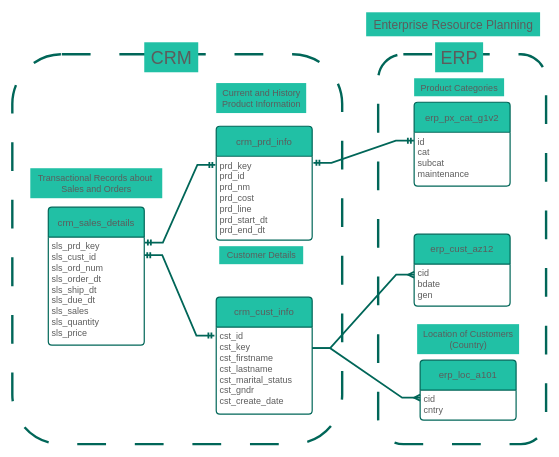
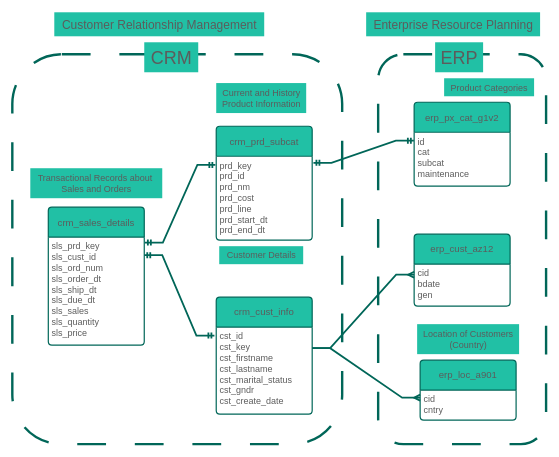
+ <mxCell id="28" value="&lt;font style=&quot;font-size: 20px;&quot;&gt;Customer Relationship Management&lt;/font&gt;" style="text;html=1;align=center;verticalAlign=middle;resizable=0;points=[];autosize=1;strokeColor=none;fillColor=#21C0A5;labelBackgroundColor=none;fontColor=#5C5C5C;" vertex="1" parent="1"><mxGeometry x="90" y="20" width="350" height="40" as="geometry" /></mxCell>
- <mxCell id="22" value="&lt;div&gt;&lt;font style=&quot;font-size: 15px;&quot;&gt;Product Categories&lt;/font&gt;&lt;/div&gt;" style="text;html=1;align=center;verticalAlign=middle;resizable=0;points=[];autosize=1;strokeColor=none;fillColor=#21C0A5;labelBackgroundColor=none;fontColor=#5C5C5C;" vertex="1" parent="1"><mxGeometry x="690" y="130" width="150" height="30" as="geometry" /></mxCell>
+ <mxCell id="22" value="&lt;div&gt;&lt;font style=&quot;font-size: 15px;&quot;&gt;Product Categories&lt;/font&gt;&lt;/div&gt;" style="text;html=1;align=center;verticalAlign=middle;resizable=0;points=[];autosize=1;strokeColor=none;fillColor=#21C0A5;labelBackgroundColor=none;fontColor=#5C5C5C;" vertex="1" parent="1"><mxGeometry x="740" y="130" width="150" height="30" as="geometry" /></mxCell>
- <mxCell id="4" value="&lt;div&gt;&lt;font style=&quot;font-size: 16px;&quot;&gt;crm_prd_info&lt;/font&gt;&lt;/div&gt;" style="swimlane;childLayout=stackLayout;horizontal=1;startSize=50;horizontalStack=0;rounded=1;fontSize=14;fontStyle=0;strokeWidth=2;resizeParent=0;resizeLast=1;shadow=0;dashed=0;align=center;arcSize=4;whiteSpace=wrap;html=1;swimlaneFillColor=default;labelBackgroundColor=none;fillColor=#21C0A5;strokeColor=#006658;fontColor=#5C5C5C;" vertex="1" parent="1"><mxGeometry x="360" y="210" width="160" height="190" as="geometry" /></mxCell>
+ <mxCell id="4" value="&lt;div&gt;&lt;font style=&quot;font-size: 16px;&quot;&gt;crm_prd_subcat&lt;/font&gt;&lt;/div&gt;" style="swimlane;childLayout=stackLayout;horizontal=1;startSize=50;horizontalStack=0;rounded=1;fontSize=14;fontStyle=0;strokeWidth=2;resizeParent=0;resizeLast=1;shadow=0;dashed=0;align=center;arcSize=4;whiteSpace=wrap;html=1;swimlaneFillColor=default;labelBackgroundColor=none;fillColor=#21C0A5;strokeColor=#006658;fontColor=#5C5C5C;" vertex="1" parent="1"><mxGeometry x="360" y="210" width="160" height="190" as="geometry" /></mxCell>
- <mxCell id="12" value="&lt;font style=&quot;font-size: 16px;&quot;&gt;erp_loc_a101&lt;/font&gt;" style="swimlane;childLayout=stackLayout;horizontal=1;startSize=50;horizontalStack=0;rounded=1;fontSize=14;fontStyle=0;strokeWidth=2;resizeParent=0;resizeLast=1;shadow=0;dashed=0;align=center;arcSize=4;whiteSpace=wrap;html=1;swimlaneFillColor=default;labelBackgroundColor=none;fillColor=#21C0A5;strokeColor=#006658;fontColor=#5C5C5C;" vertex="1" parent="1"><mxGeometry x="700" y="600" width="160" height="100" as="geometry" /></mxCell>
+ <mxCell id="12" value="&lt;font style=&quot;font-size: 16px;&quot;&gt;erp_loc_a901&lt;/font&gt;" style="swimlane;childLayout=stackLayout;horizontal=1;startSize=50;horizontalStack=0;rounded=1;fontSize=14;fontStyle=0;strokeWidth=2;resizeParent=0;resizeLast=1;shadow=0;dashed=0;align=center;arcSize=4;whiteSpace=wrap;html=1;swimlaneFillColor=default;labelBackgroundColor=none;fillColor=#21C0A5;strokeColor=#006658;fontColor=#5C5C5C;" vertex="1" parent="1"><mxGeometry x="700" y="600" width="160" height="100" as="geometry" /></mxCell>
